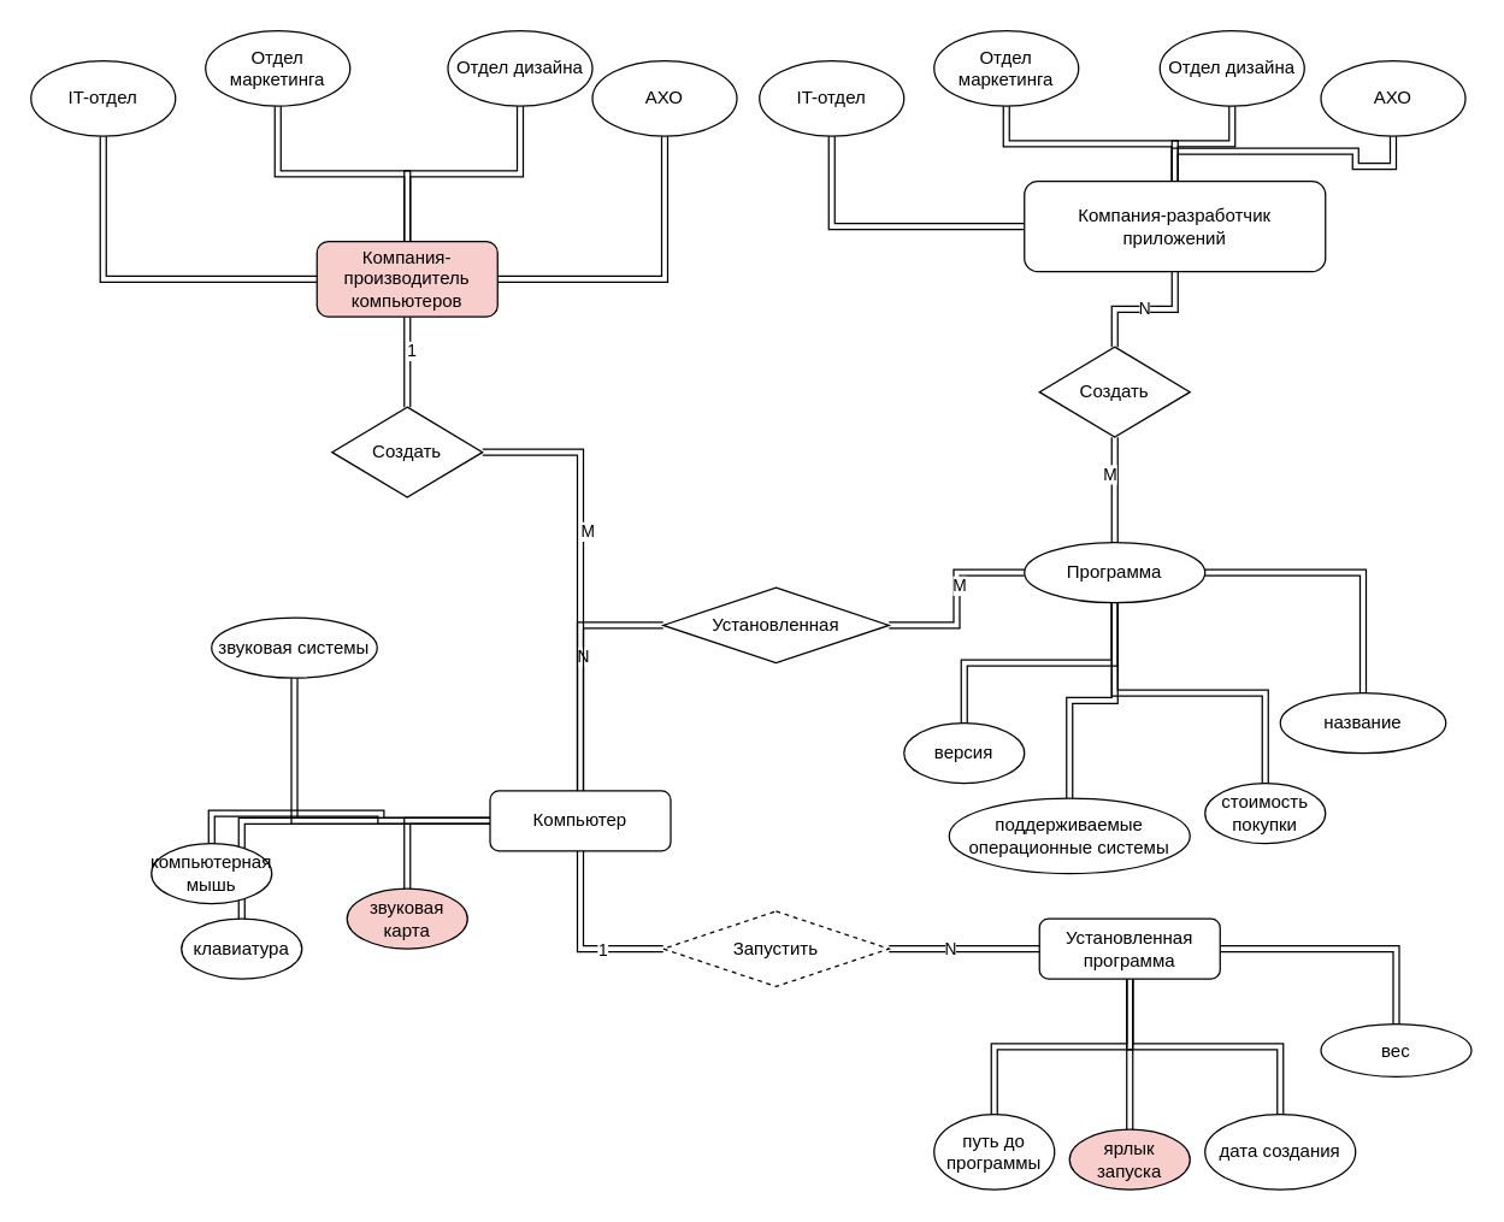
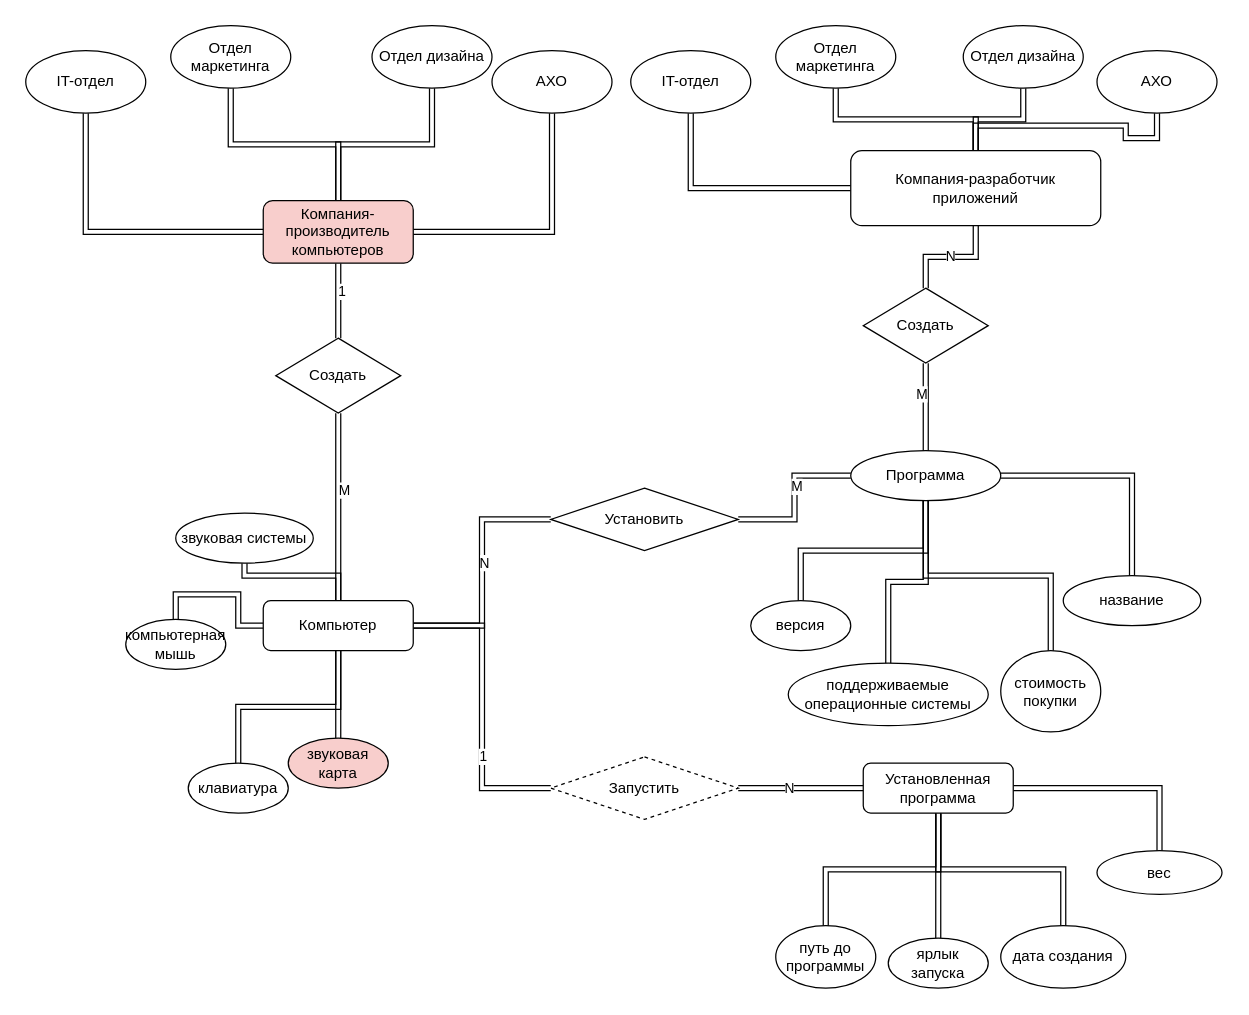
- <mxCell id="26" value="Установленная" style="rhombus;whiteSpace=wrap;html=1;" parent="1" vertex="1"><mxGeometry x="440" y="390" width="150" height="50" as="geometry" /></mxCell>
+ <mxCell id="26" value="Установить" style="rhombus;whiteSpace=wrap;html=1;" parent="1" vertex="1"><mxGeometry x="440" y="390" width="150" height="50" as="geometry" /></mxCell>
- <mxCell id="32" value="стоимость&lt;br&gt;покупки" style="ellipse;whiteSpace=wrap;html=1;" parent="1" vertex="1"><mxGeometry x="800" y="520" width="80" height="40" as="geometry" /></mxCell>
+ <mxCell id="32" value="стоимость&lt;br&gt;покупки" style="ellipse;whiteSpace=wrap;html=1;" parent="1" vertex="1"><mxGeometry x="800" y="520" width="80" height="65" as="geometry" /></mxCell>
- <mxCell id="10" value="Компьютер" style="rounded=1;whiteSpace=wrap;html=1;fontSize=12;glass=0;strokeWidth=1;shadow=0;" parent="1" vertex="1"><mxGeometry x="325" y="525" width="120" height="40" as="geometry" /></mxCell>
+ <mxCell id="10" value="Компьютер" style="rounded=1;whiteSpace=wrap;html=1;fontSize=12;glass=0;strokeWidth=1;shadow=0;" parent="1" vertex="1"><mxGeometry x="210" y="480" width="120" height="40" as="geometry" /></mxCell>
- <mxCell id="20" value="компьютерная мышь" style="ellipse;whiteSpace=wrap;html=1;" parent="1" vertex="1"><mxGeometry x="100" y="560" width="80" height="40" as="geometry" /></mxCell>
+ <mxCell id="20" value="компьютерная мышь" style="ellipse;whiteSpace=wrap;html=1;" parent="1" vertex="1"><mxGeometry x="100" y="495" width="80" height="40" as="geometry" /></mxCell>
- <mxCell id="22" value="клавиатура" style="ellipse;whiteSpace=wrap;html=1;" parent="1" vertex="1"><mxGeometry x="120" y="610" width="80" height="40" as="geometry" /></mxCell>
+ <mxCell id="22" value="клавиатура" style="ellipse;whiteSpace=wrap;html=1;" parent="1" vertex="1"><mxGeometry x="150" y="610" width="80" height="40" as="geometry" /></mxCell>
- <mxCell id="35" value="ярлык запуска" style="ellipse;whiteSpace=wrap;html=1;fillColor=#f8cecc;" parent="1" vertex="1"><mxGeometry x="710" y="750" width="80" height="40" as="geometry" /></mxCell>
+ <mxCell id="35" value="ярлык запуска" style="ellipse;whiteSpace=wrap;html=1;" parent="1" vertex="1"><mxGeometry x="710" y="750" width="80" height="40" as="geometry" /></mxCell>
